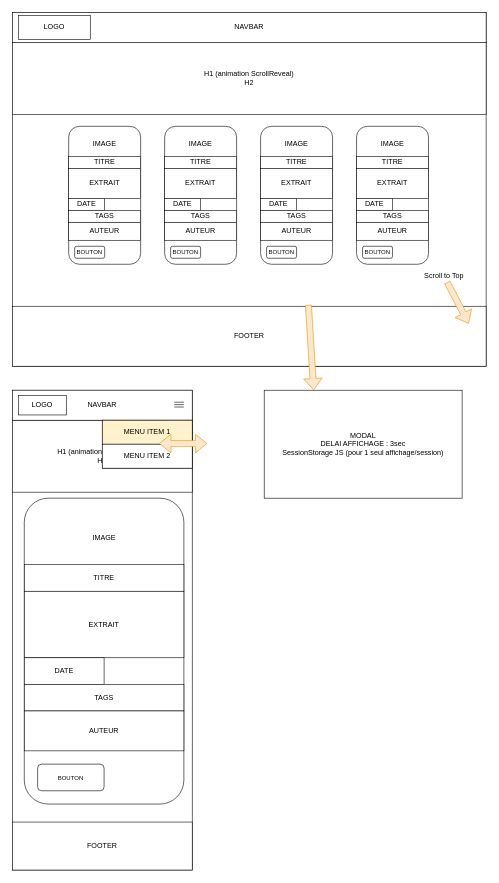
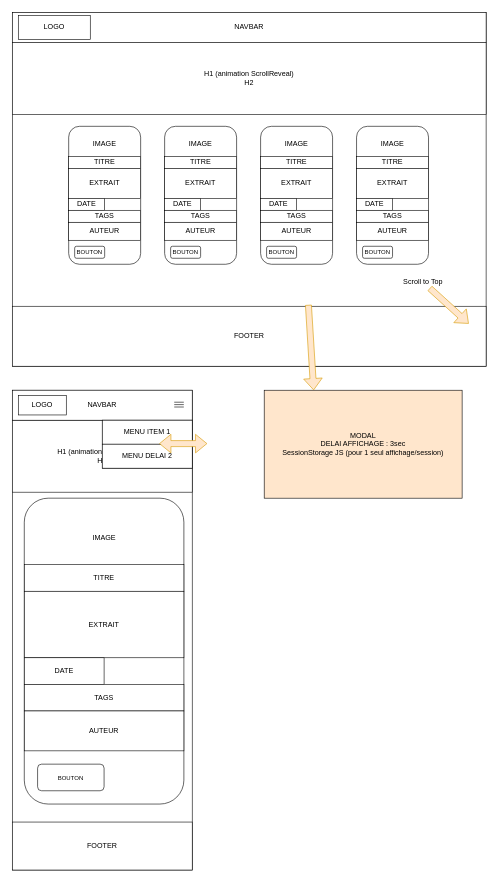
- <mxCell id="71" value="Scroll to Top" style="text;html=1;strokeColor=none;fillColor=none;align=center;verticalAlign=middle;whiteSpace=wrap;rounded=0;sketch=0;" vertex="1" parent="1"><mxGeometry x="700" y="450" width="80" height="20" as="geometry" /></mxCell>
+ <mxCell id="71" value="Scroll to Top" style="text;html=1;strokeColor=none;fillColor=none;align=center;verticalAlign=middle;whiteSpace=wrap;rounded=0;sketch=0;" vertex="1" parent="1"><mxGeometry x="665" y="460" width="80" height="20" as="geometry" /></mxCell>
- <mxCell id="62" value="MENU ITEM 1" style="rounded=0;whiteSpace=wrap;html=1;fillColor=#fff2cc;" vertex="1" parent="1"><mxGeometry x="170" y="700" width="150" height="40" as="geometry" /></mxCell>
+ <mxCell id="62" value="MENU ITEM 1" style="rounded=0;whiteSpace=wrap;html=1;" vertex="1" parent="1"><mxGeometry x="170" y="700" width="150" height="40" as="geometry" /></mxCell>
- <mxCell id="69" value="MODAL&lt;br&gt;DELAI AFFICHAGE : 3sec&lt;br&gt;SessionStorage JS (pour 1 seul affichage/session)" style="rounded=0;whiteSpace=wrap;html=1;sketch=0;" vertex="1" parent="1"><mxGeometry x="440" y="650" width="330" height="180" as="geometry" /></mxCell>
+ <mxCell id="69" value="MODAL&lt;br&gt;DELAI AFFICHAGE : 3sec&lt;br&gt;SessionStorage JS (pour 1 seul affichage/session)" style="rounded=0;whiteSpace=wrap;html=1;sketch=0;fillColor=#ffe6cc;" vertex="1" parent="1"><mxGeometry x="440" y="650" width="330" height="180" as="geometry" /></mxCell>
- <mxCell id="63" value="MENU ITEM 2" style="rounded=0;whiteSpace=wrap;html=1;" vertex="1" parent="1"><mxGeometry x="170" y="740" width="150" height="40" as="geometry" /></mxCell>
+ <mxCell id="63" value="MENU DELAI 2" style="rounded=0;whiteSpace=wrap;html=1;" vertex="1" parent="1"><mxGeometry x="170" y="740" width="150" height="40" as="geometry" /></mxCell>
